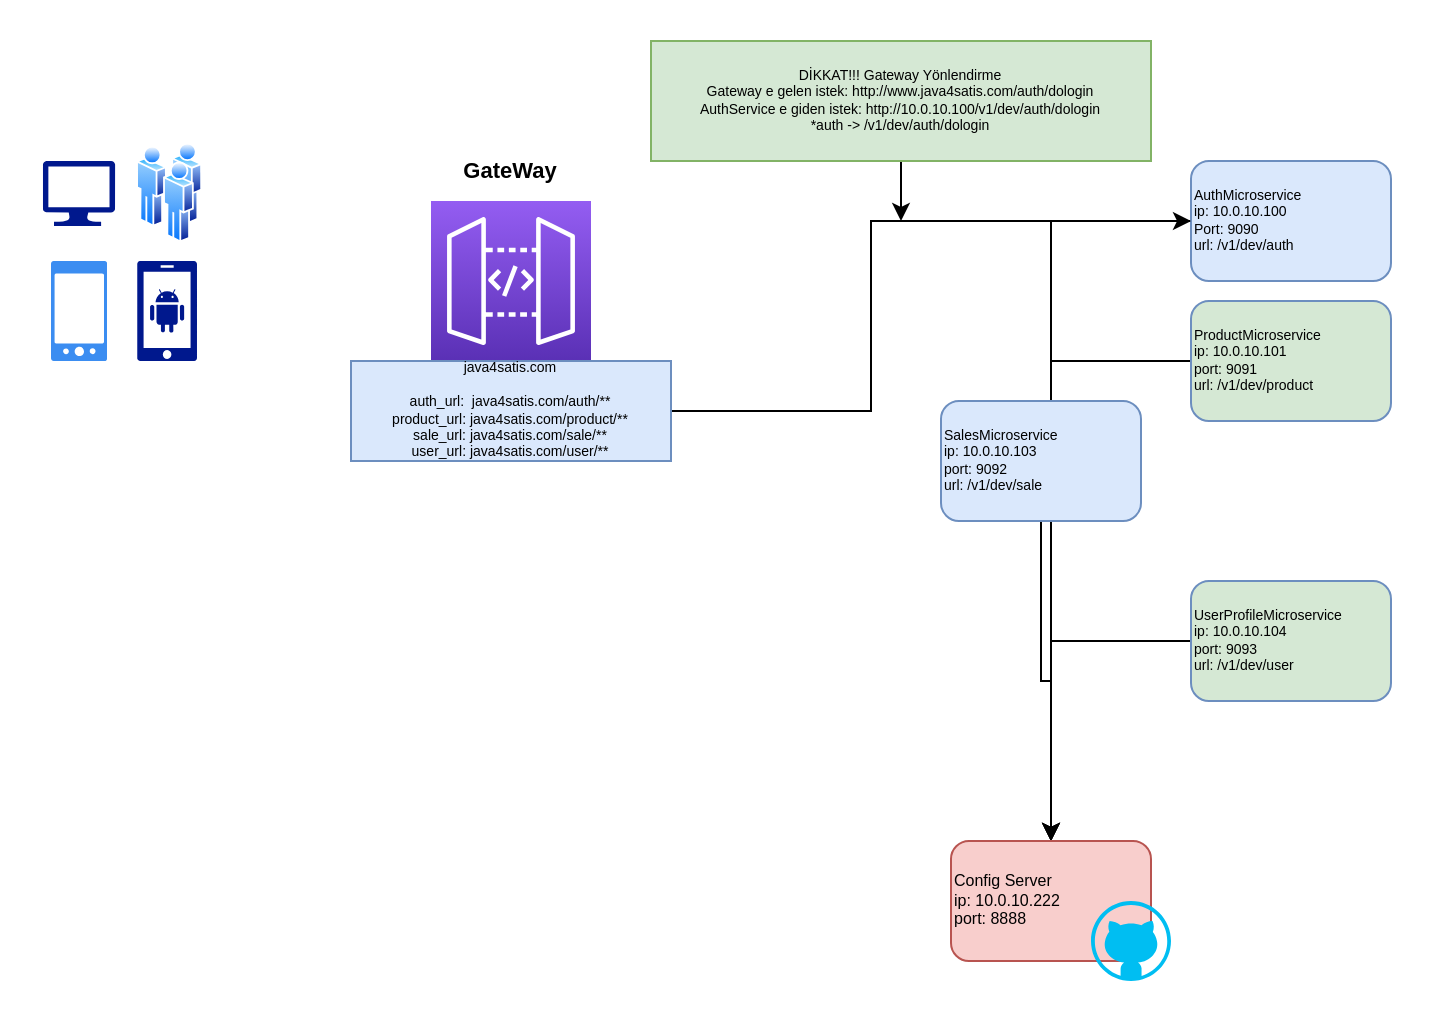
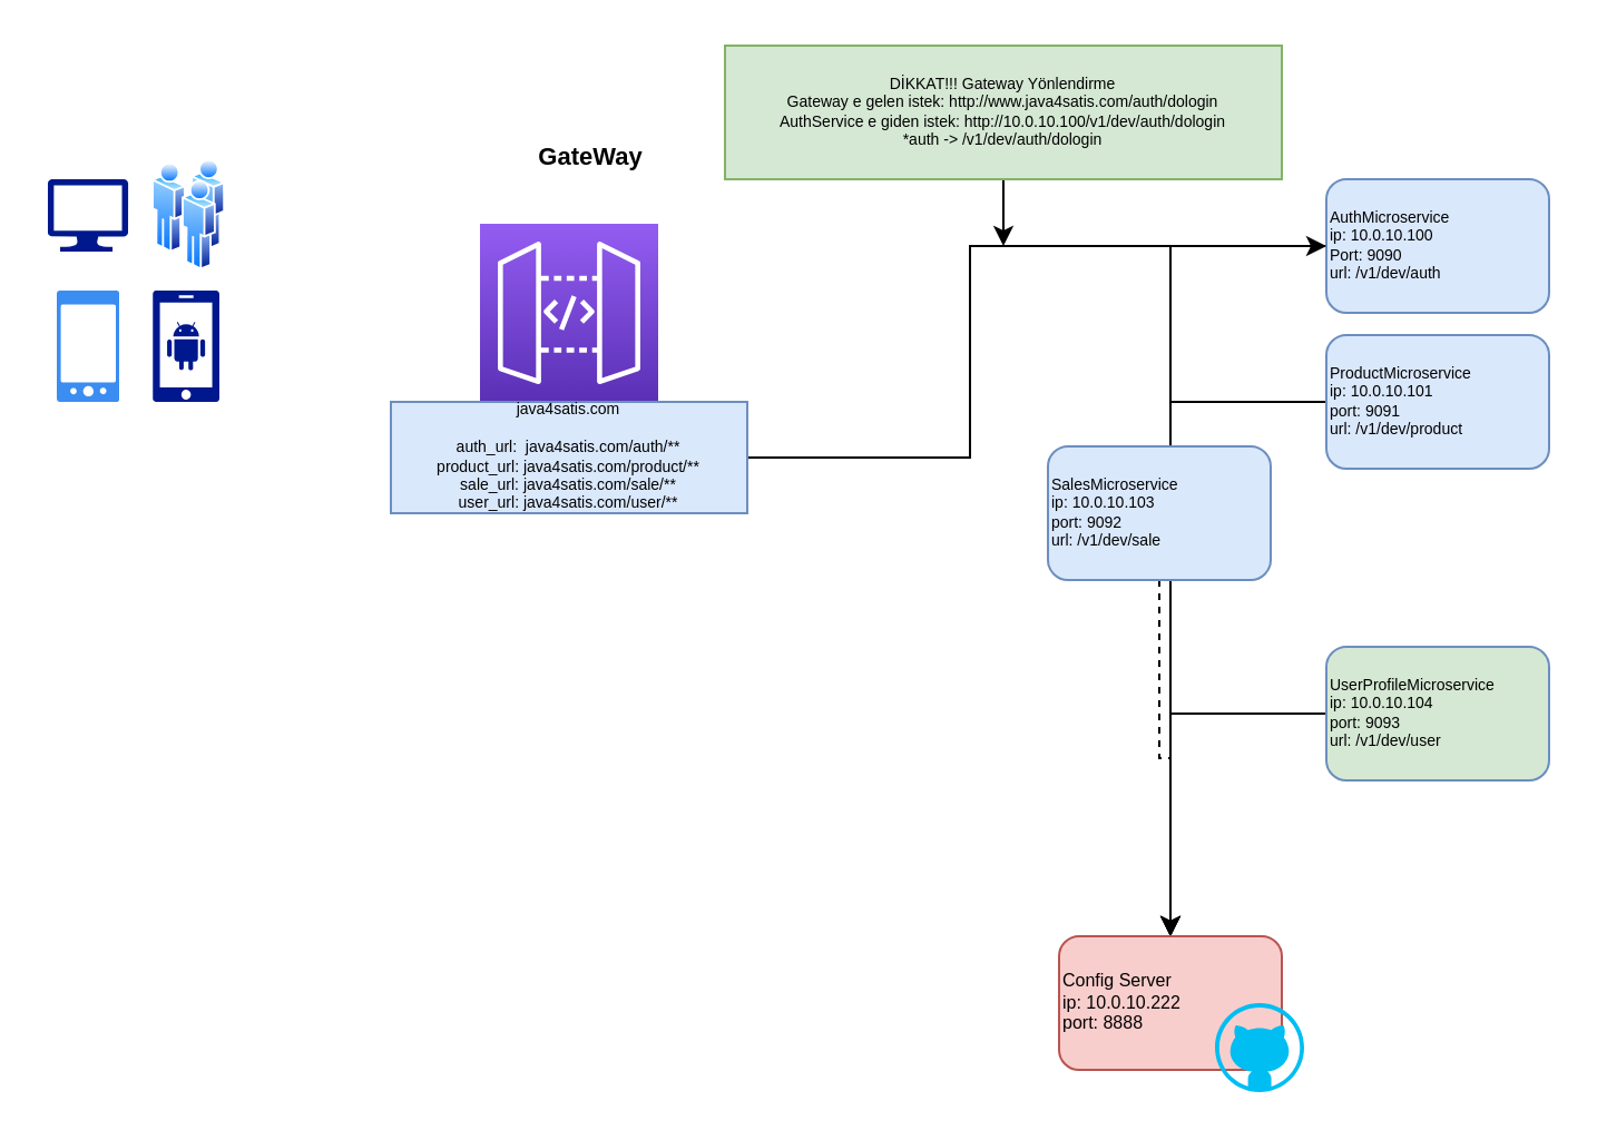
- <mxCell id="14" value="GateWay" style="text;html=1;strokeColor=none;fillColor=none;align=center;verticalAlign=middle;whiteSpace=wrap;rounded=0;fontSize=11;fontStyle=1" vertex="1" parent="1"><mxGeometry x="225" y="70" width="60" height="30" as="geometry" /></mxCell>
+ <mxCell id="14" value="GateWay" style="text;html=1;strokeColor=none;fillColor=none;align=center;verticalAlign=middle;whiteSpace=wrap;rounded=0;fontSize=11;fontStyle=1" vertex="1" parent="1"><mxGeometry x="235" y="55" width="60" height="30" as="geometry" /></mxCell>
- <mxCell id="5" value="&lt;font style=&quot;font-size: 7px;&quot;&gt;ProductMicroservice&lt;br style=&quot;font-size: 7px;&quot;&gt;ip: 10.0.10.101&lt;br style=&quot;font-size: 7px;&quot;&gt;port: 9091&lt;br style=&quot;font-size: 7px;&quot;&gt;url:&amp;nbsp;/v1/dev/product&lt;br style=&quot;font-size: 7px;&quot;&gt;&lt;/font&gt;" style="rounded=1;whiteSpace=wrap;html=1;fillColor=#d5e8d4;strokeColor=#6c8ebf;align=left;container=1;fontSize=7;" vertex="1" parent="1"><mxGeometry x="595" y="150" width="100" height="60" as="geometry" /></mxCell>
+ <mxCell id="5" value="&lt;font style=&quot;font-size: 7px;&quot;&gt;ProductMicroservice&lt;br style=&quot;font-size: 7px;&quot;&gt;ip: 10.0.10.101&lt;br style=&quot;font-size: 7px;&quot;&gt;port: 9091&lt;br style=&quot;font-size: 7px;&quot;&gt;url:&amp;nbsp;/v1/dev/product&lt;br style=&quot;font-size: 7px;&quot;&gt;&lt;/font&gt;" style="rounded=1;whiteSpace=wrap;html=1;fillColor=#dae8fc;strokeColor=#6c8ebf;align=left;container=1;fontSize=7;" vertex="1" parent="1"><mxGeometry x="595" y="150" width="100" height="60" as="geometry" /></mxCell>
- <mxCell id="6" style="edgeStyle=orthogonalEdgeStyle;rounded=0;orthogonalLoop=1;jettySize=auto;html=1;entryX=0.5;entryY=0;entryDx=0;entryDy=0;fontSize=7;" edge="1" parent="1" source="7" target="11"><mxGeometry relative="1" as="geometry" /></mxCell>
+ <mxCell id="6" style="edgeStyle=orthogonalEdgeStyle;rounded=0;orthogonalLoop=1;jettySize=auto;html=1;entryX=0.5;entryY=0;entryDx=0;entryDy=0;fontSize=7;dashed=1;" edge="1" parent="1" source="7" target="11"><mxGeometry relative="1" as="geometry" /></mxCell>
